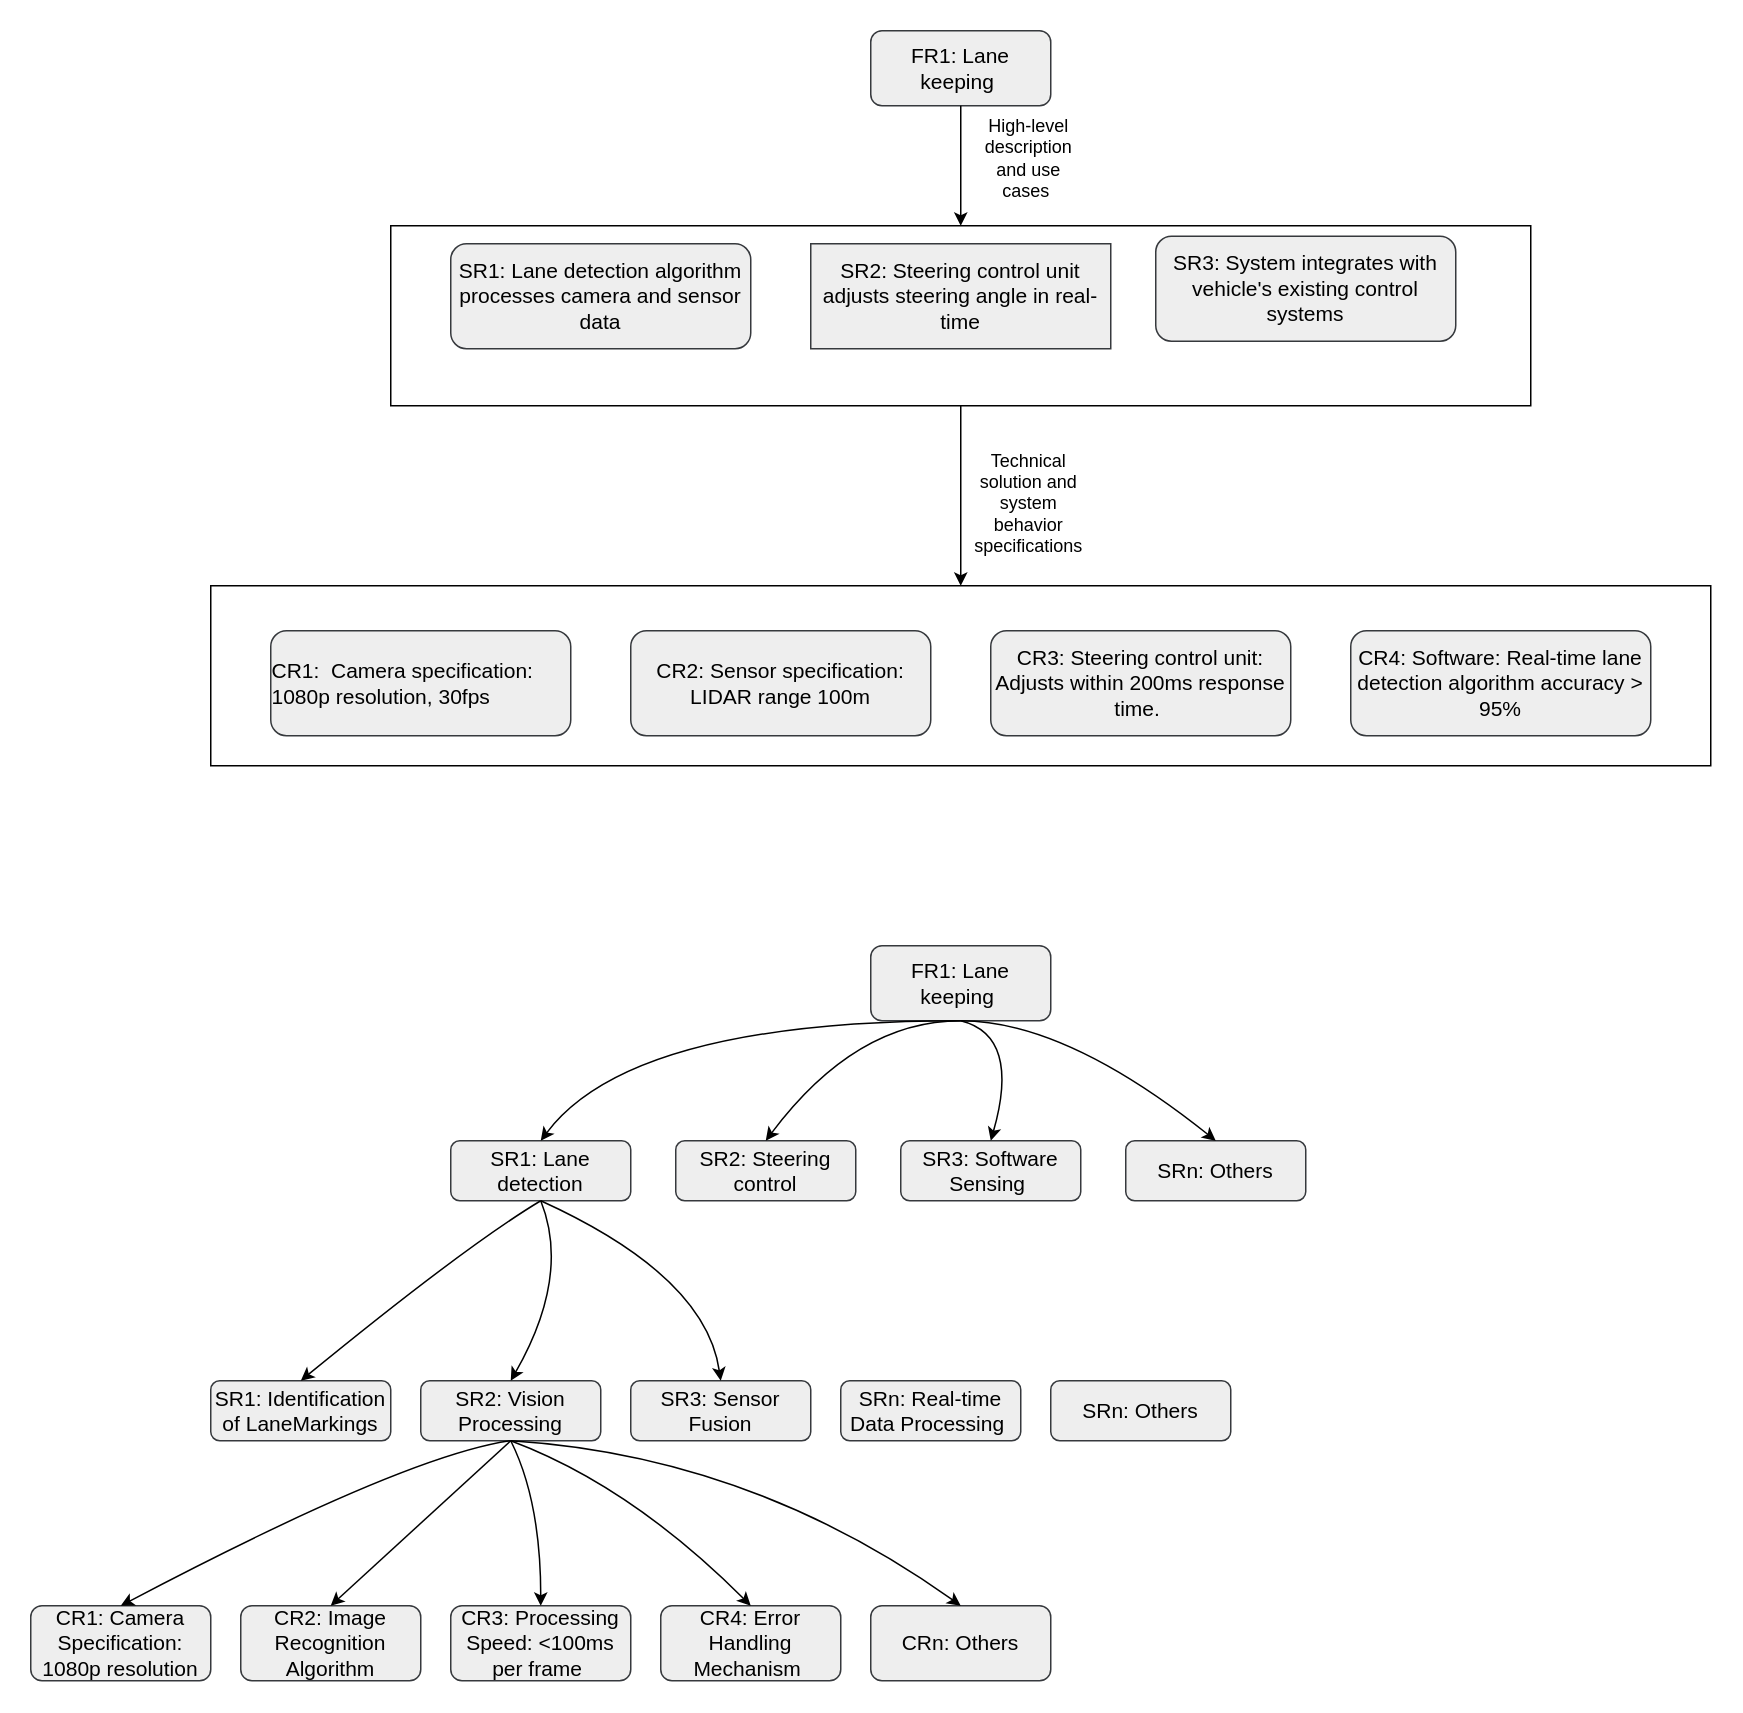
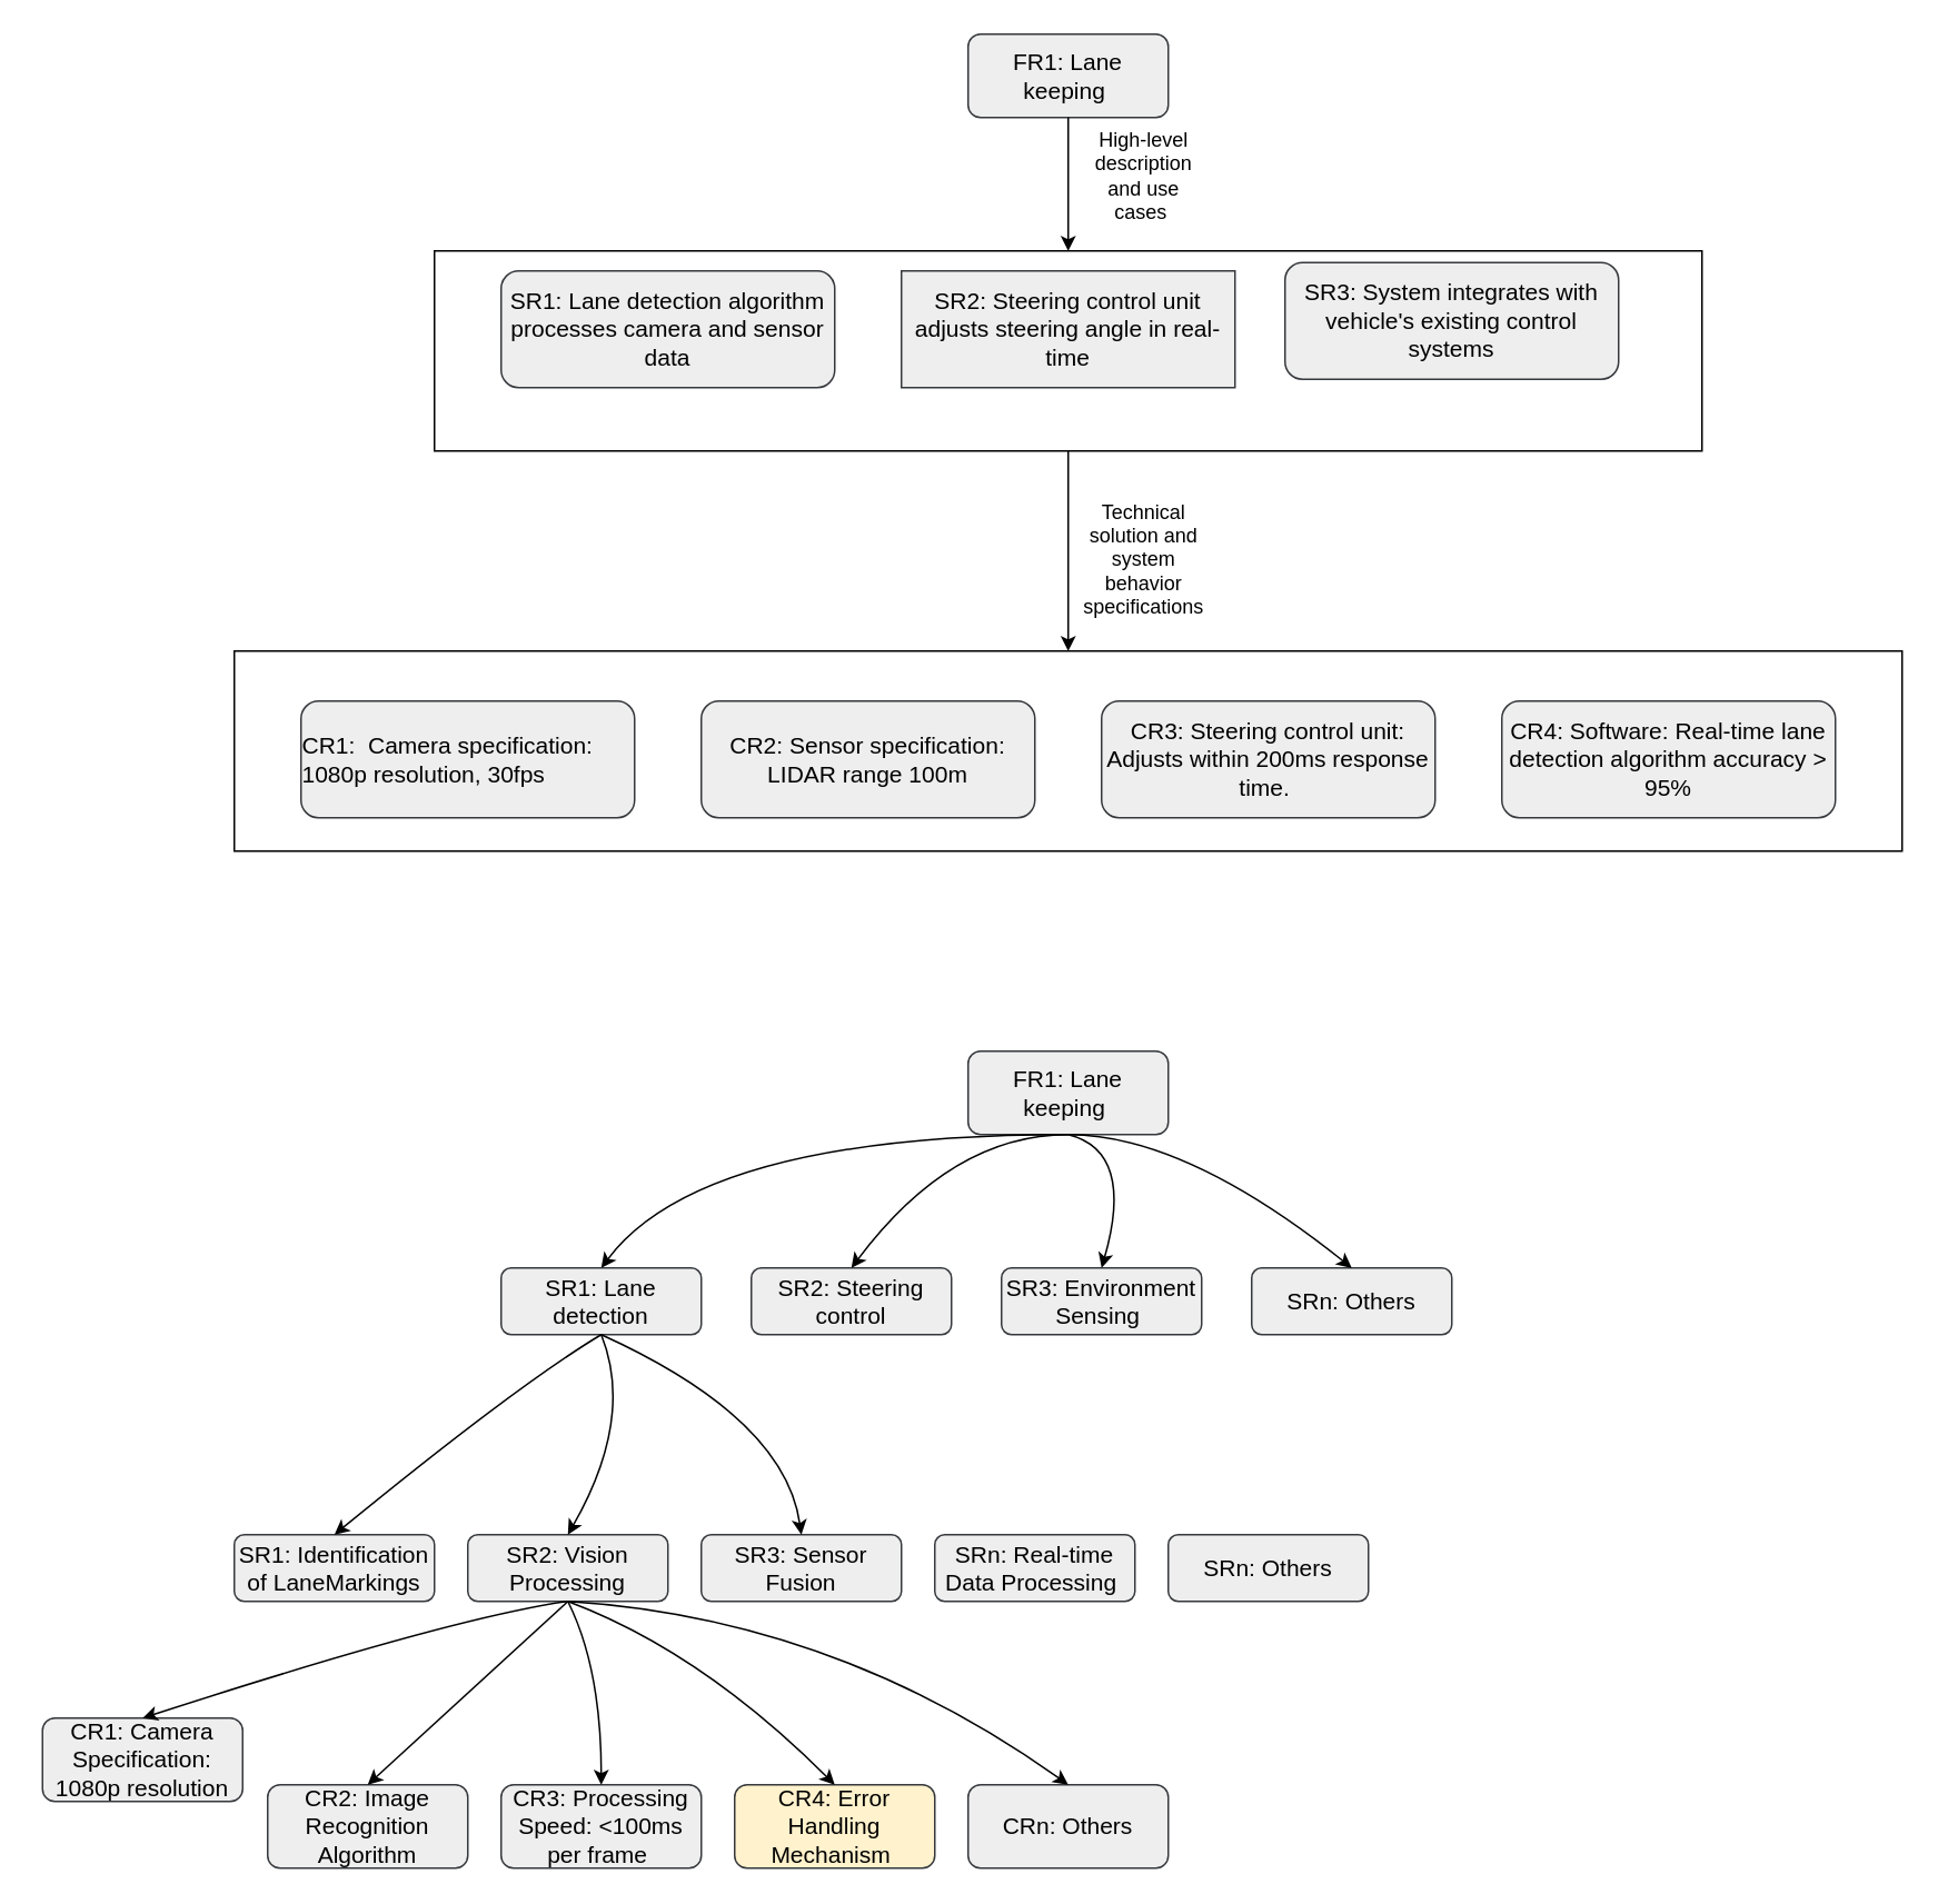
- <mxCell id="18" value="&lt;font style=&quot;font-size: 14px;&quot; face=&quot;Helvetica&quot;&gt;&lt;span style=&quot;text-align: start;&quot;&gt;SR3:&amp;nbsp;&lt;/span&gt;&lt;span style=&quot;text-align: start;&quot;&gt;Software Sensing&lt;/span&gt;&lt;span style=&quot;text-align: start;&quot;&gt;&amp;nbsp;&lt;/span&gt;&lt;/font&gt;" style="rounded=1;whiteSpace=wrap;html=1;fillColor=#eeeeee;strokeColor=#36393d;" vertex="1" parent="1"><mxGeometry x="600" y="760" width="120" height="40" as="geometry" /></mxCell>
+ <mxCell id="18" value="&lt;font style=&quot;font-size: 14px;&quot; face=&quot;Helvetica&quot;&gt;&lt;span style=&quot;text-align: start;&quot;&gt;SR3:&amp;nbsp;&lt;/span&gt;&lt;span style=&quot;text-align: start;&quot;&gt;Environment Sensing&lt;/span&gt;&lt;span style=&quot;text-align: start;&quot;&gt;&amp;nbsp;&lt;/span&gt;&lt;/font&gt;" style="rounded=1;whiteSpace=wrap;html=1;fillColor=#eeeeee;strokeColor=#36393d;" vertex="1" parent="1"><mxGeometry x="600" y="760" width="120" height="40" as="geometry" /></mxCell>
- <mxCell id="33" value="&lt;font style=&quot;font-size: 14px;&quot;&gt;CR1:&amp;nbsp;&lt;span style=&quot;text-align: start;&quot;&gt;Camera Specification: 1080p resolution&lt;/span&gt;&lt;/font&gt;" style="rounded=1;whiteSpace=wrap;html=1;fillColor=#eeeeee;strokeColor=#36393d;" vertex="1" parent="1"><mxGeometry x="20" y="1070" width="120" height="50" as="geometry" /></mxCell>
+ <mxCell id="33" value="&lt;font style=&quot;font-size: 14px;&quot;&gt;CR1:&amp;nbsp;&lt;span style=&quot;text-align: start;&quot;&gt;Camera Specification: 1080p resolution&lt;/span&gt;&lt;/font&gt;" style="rounded=1;whiteSpace=wrap;html=1;fillColor=#eeeeee;strokeColor=#36393d;" vertex="1" parent="1"><mxGeometry x="25" y="1030" width="120" height="50" as="geometry" /></mxCell>
- <mxCell id="36" value="&lt;font style=&quot;font-size: 14px;&quot; face=&quot;Helvetica&quot;&gt;CR4:&amp;nbsp;&lt;span style=&quot;text-align: start;&quot;&gt;Error Handling Mechanism&lt;/span&gt;&lt;span style=&quot;text-align: start;&quot;&gt;&amp;nbsp;&lt;/span&gt;&lt;/font&gt;" style="rounded=1;whiteSpace=wrap;html=1;fillColor=#eeeeee;strokeColor=#36393d;" vertex="1" parent="1"><mxGeometry x="440" y="1070" width="120" height="50" as="geometry" /></mxCell>
+ <mxCell id="36" value="&lt;font style=&quot;font-size: 14px;&quot; face=&quot;Helvetica&quot;&gt;CR4:&amp;nbsp;&lt;span style=&quot;text-align: start;&quot;&gt;Error Handling Mechanism&lt;/span&gt;&lt;span style=&quot;text-align: start;&quot;&gt;&amp;nbsp;&lt;/span&gt;&lt;/font&gt;" style="rounded=1;whiteSpace=wrap;html=1;fillColor=#fff2cc;strokeColor=#36393d;" vertex="1" parent="1"><mxGeometry x="440" y="1070" width="120" height="50" as="geometry" /></mxCell>
